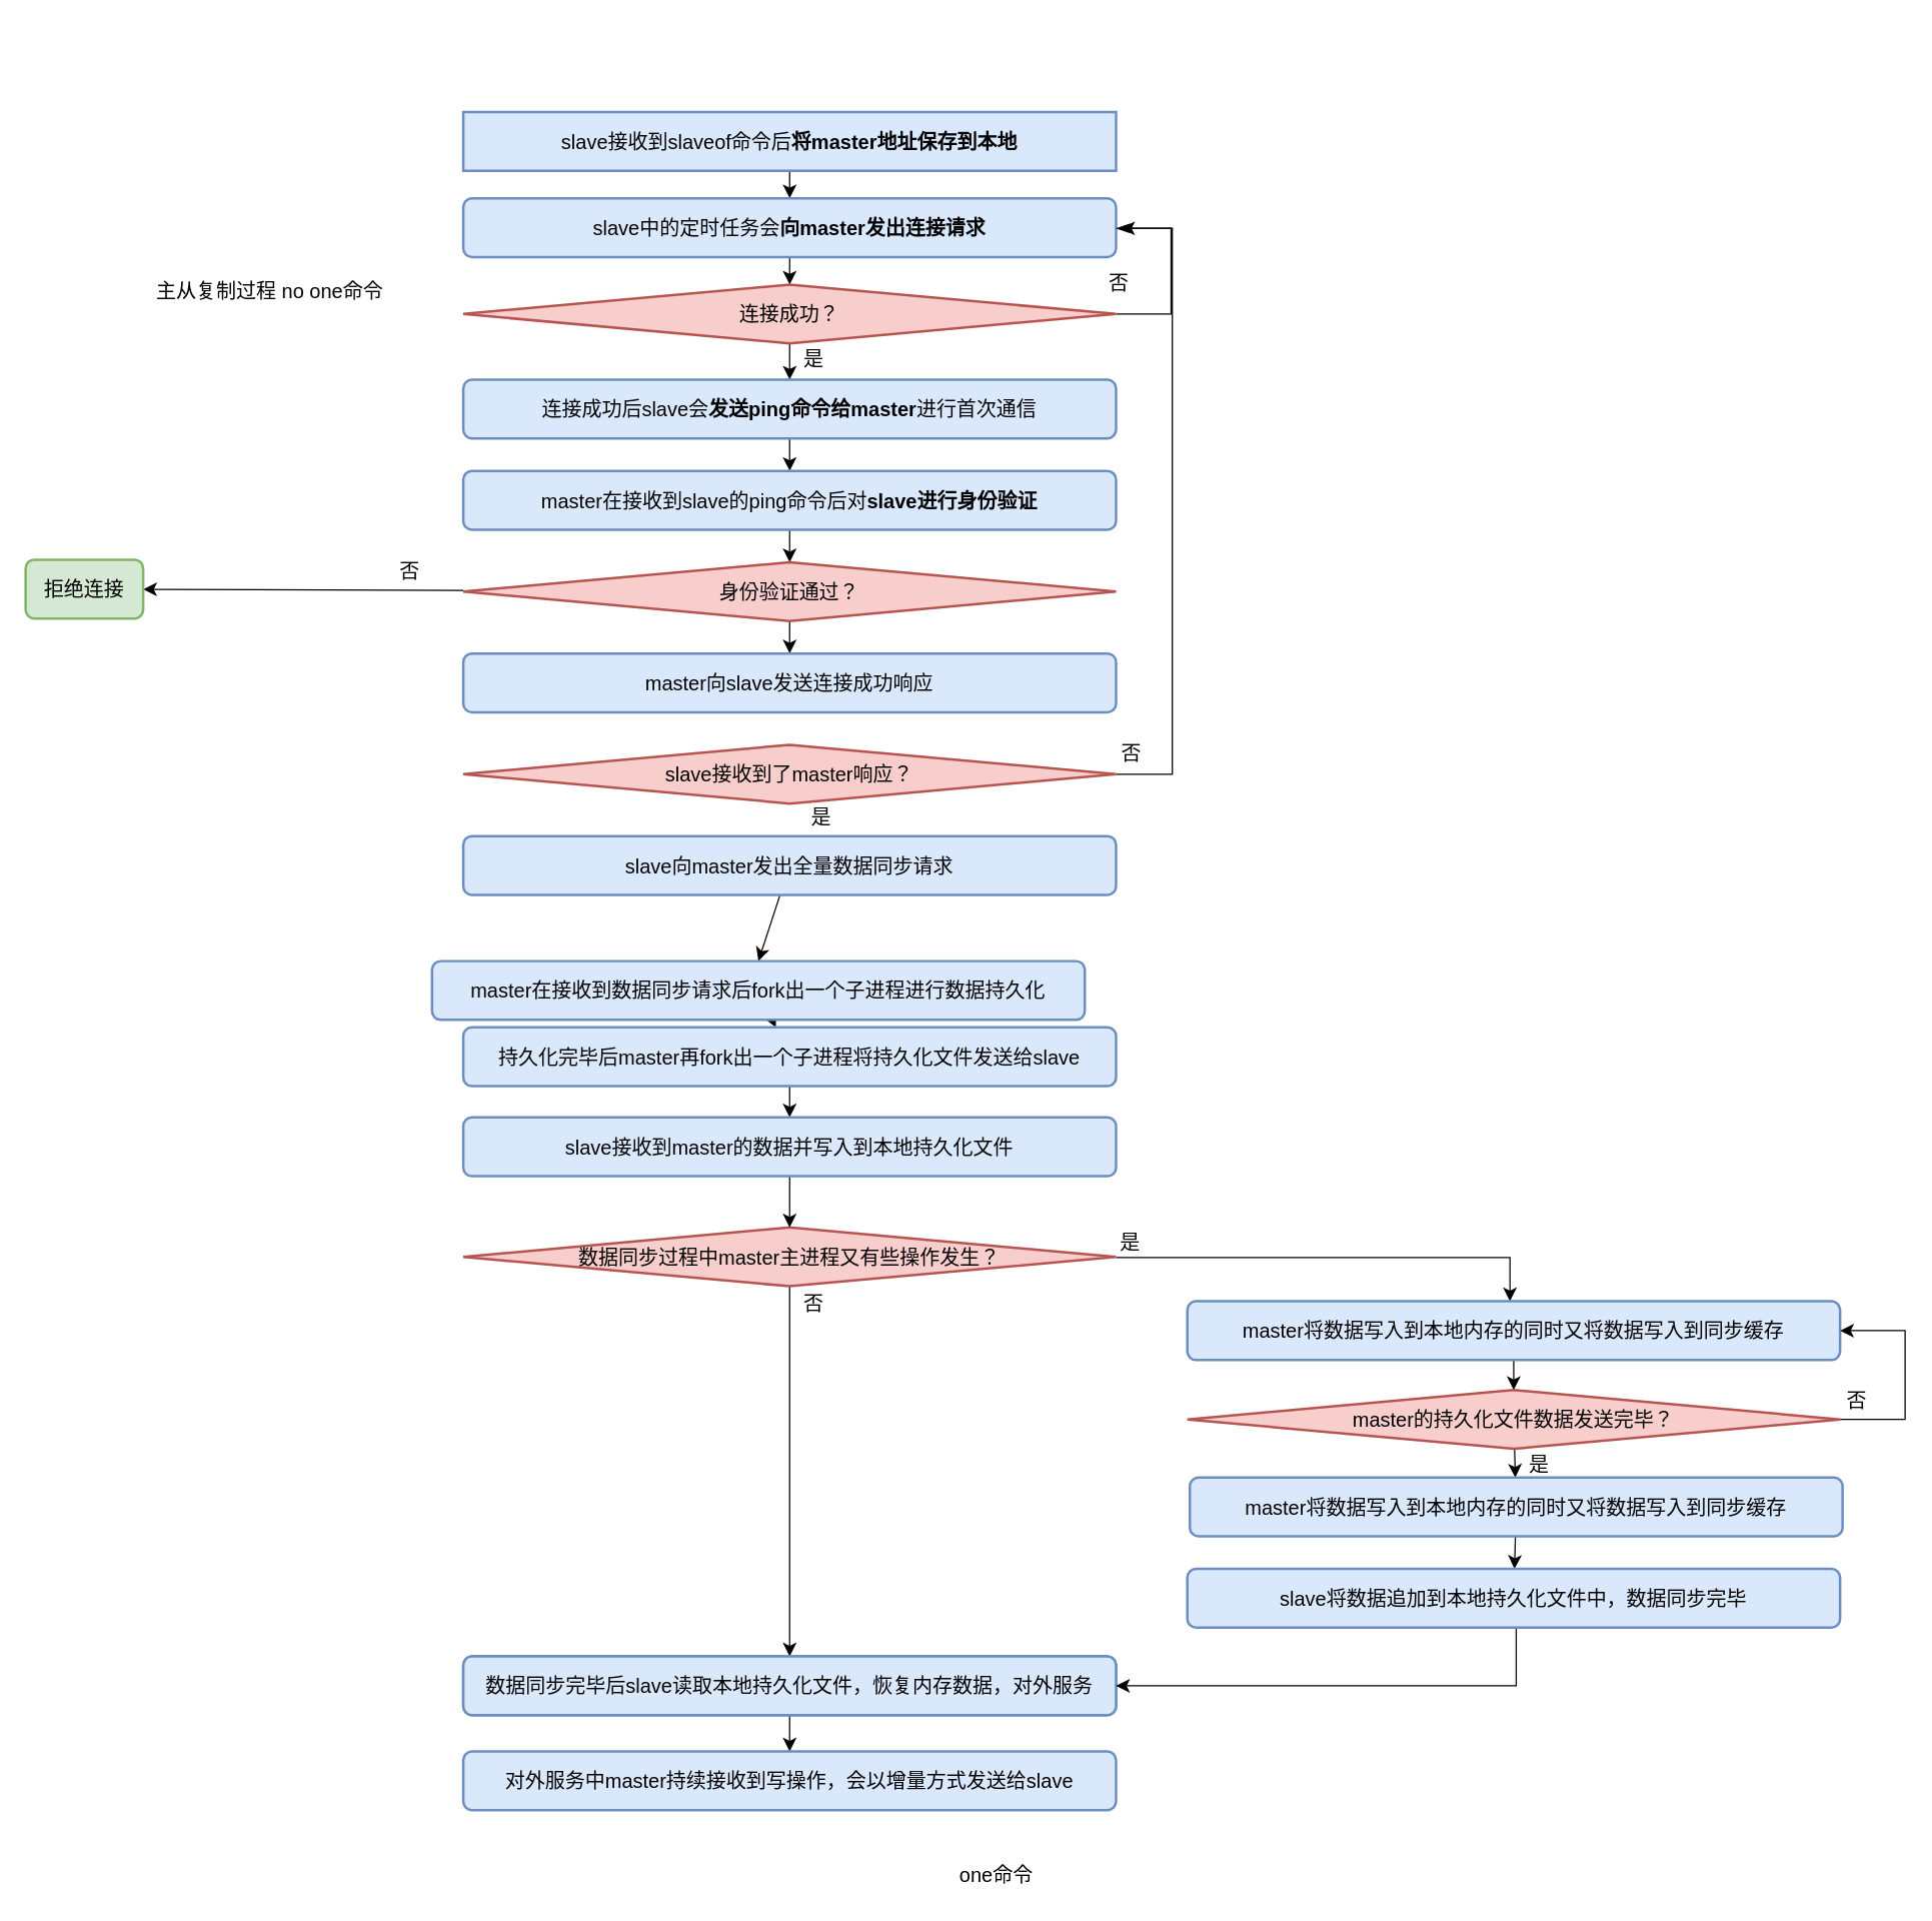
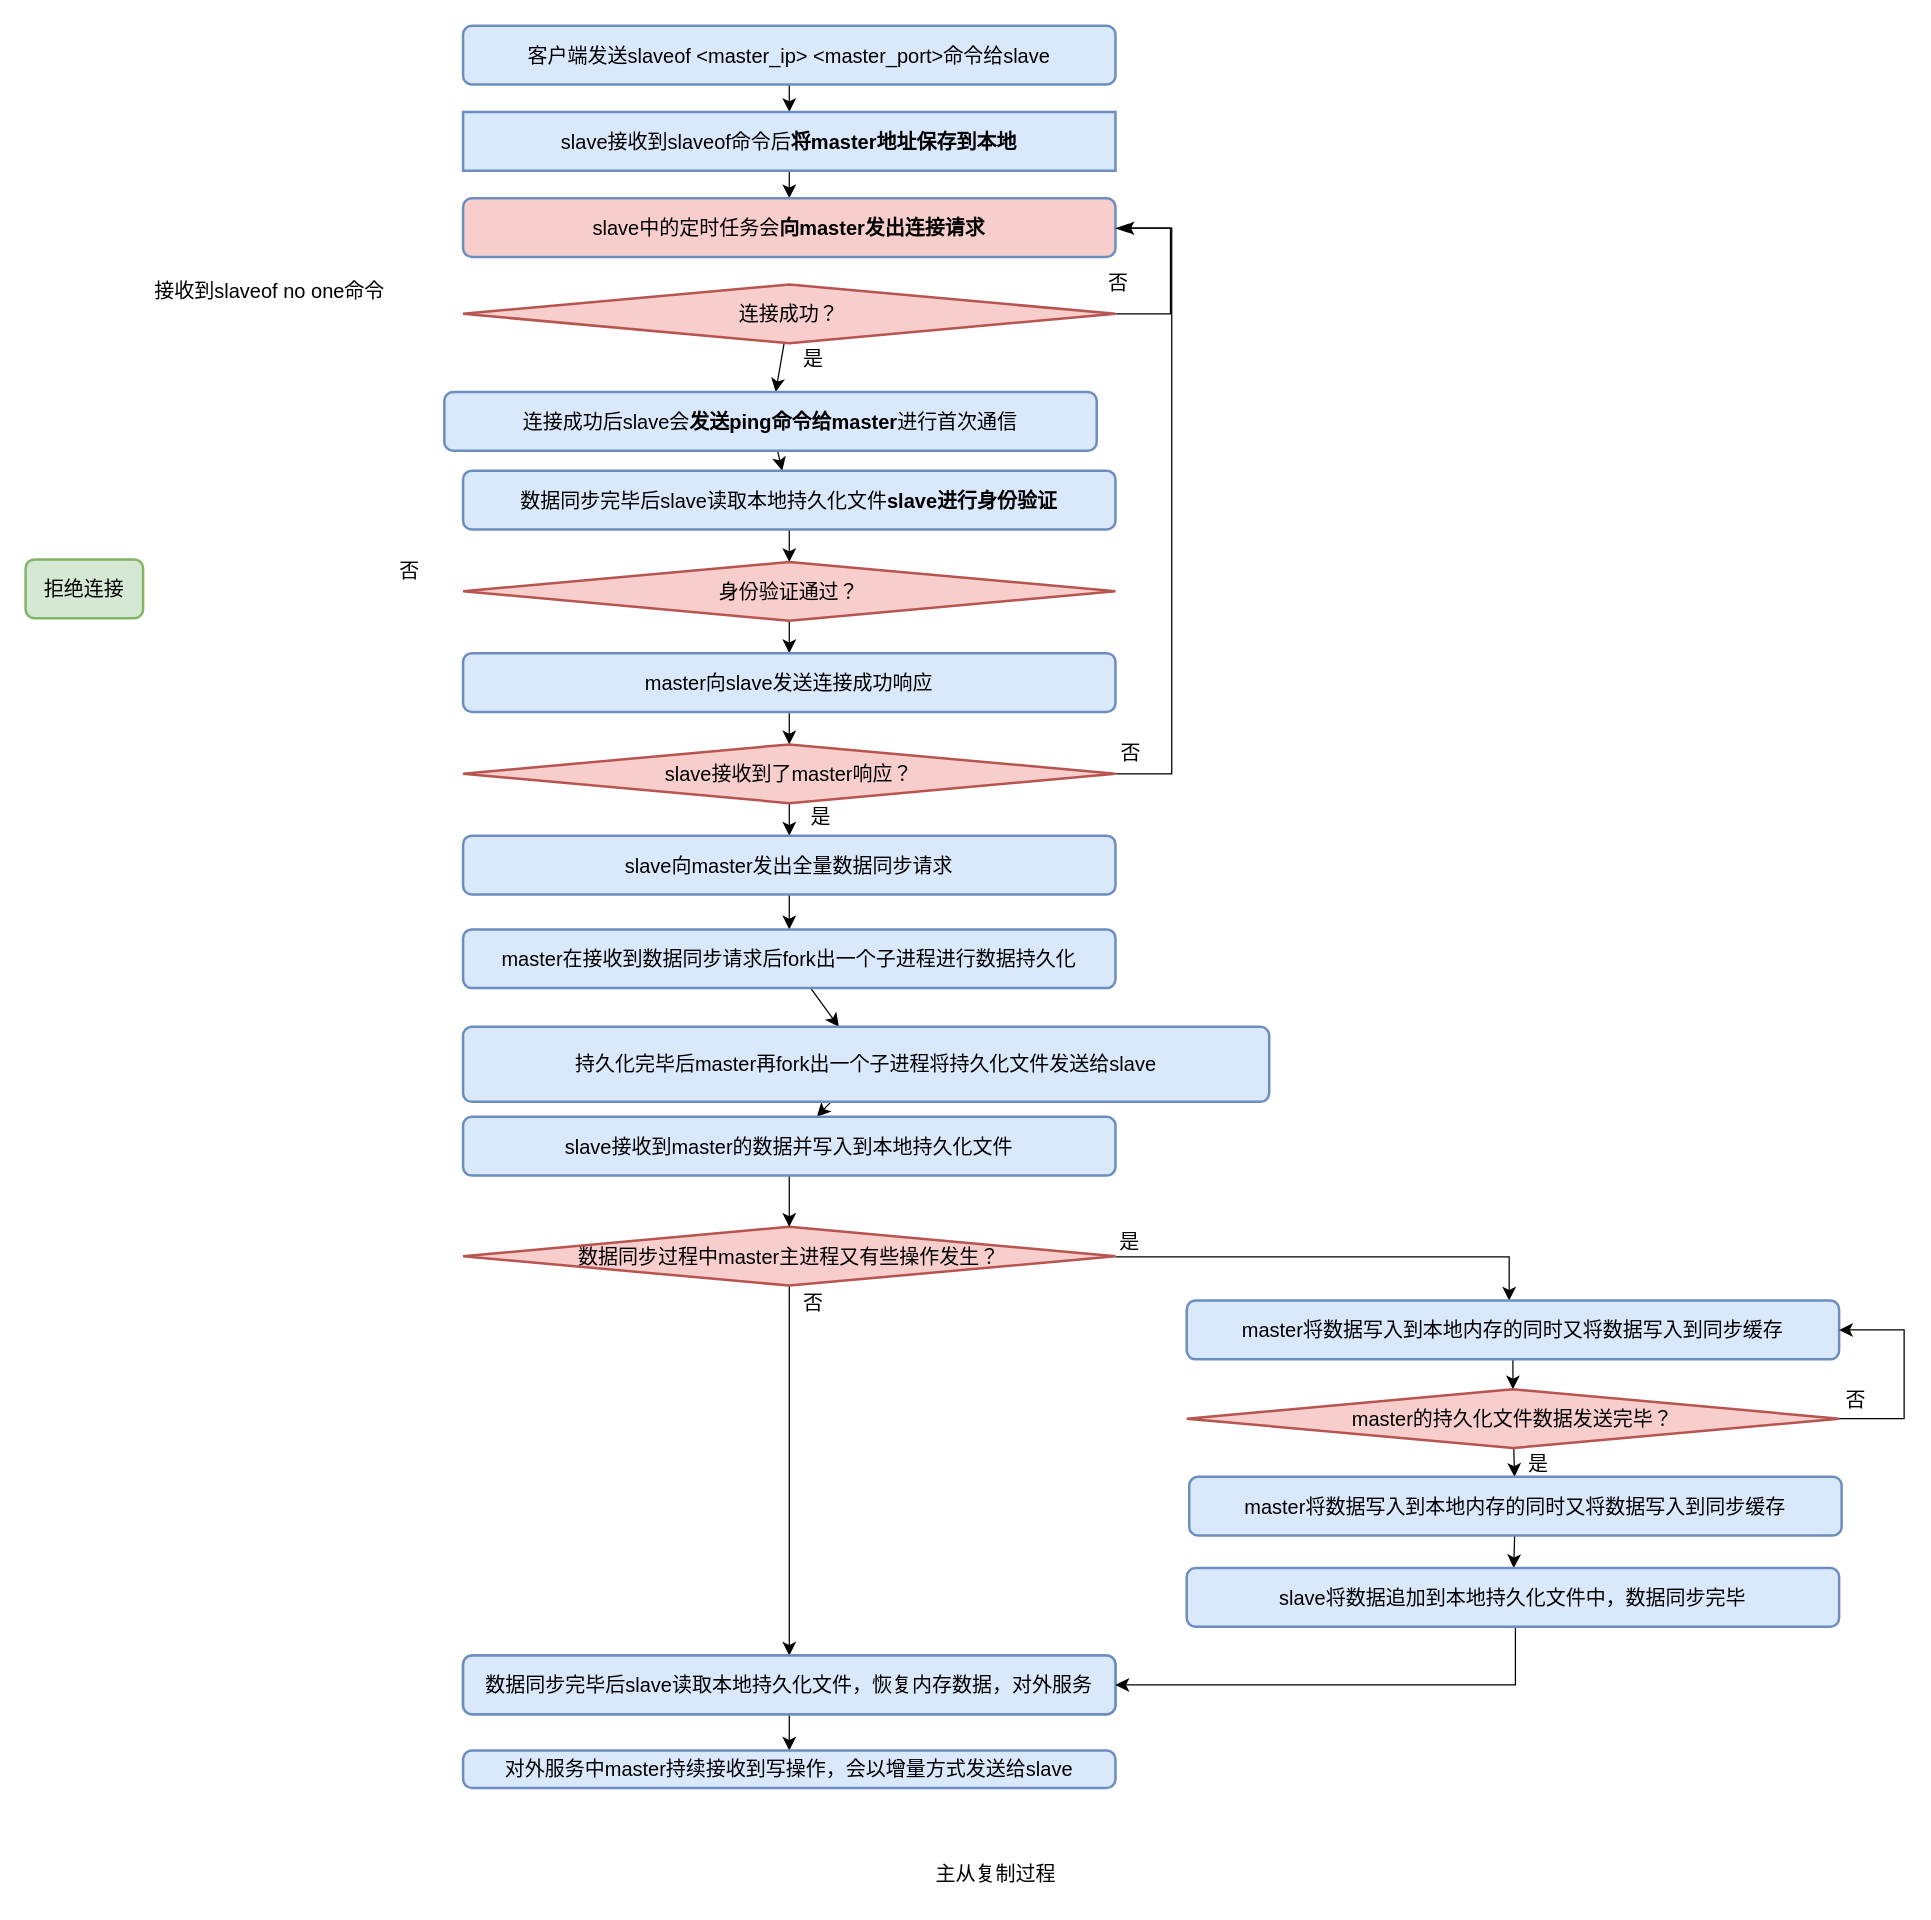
+ <mxCell id="3" value="客户端发送slaveof &amp;lt;master_ip&amp;gt; &amp;lt;master_port&amp;gt;命令给slave" style="rounded=1;whiteSpace=wrap;html=1;absoluteArcSize=1;arcSize=14;strokeWidth=2;fontSize=16;fillColor=#dae8fc;strokeColor=#6c8ebf;" vertex="1" parent="1"><mxGeometry x="370" y="20" width="522" height="47" as="geometry" /></mxCell>
+ <mxCell id="2" style="edgeStyle=none;curved=1;rounded=0;orthogonalLoop=1;jettySize=auto;html=1;entryX=0.5;entryY=0;entryDx=0;entryDy=0;fontSize=12;startSize=8;endSize=8;" edge="1" parent="1" source="3" target="5"><mxGeometry relative="1" as="geometry" /></mxCell>
- <mxCell id="7" value="slave中的定时任务会&lt;b&gt;向master发出连接请求&lt;/b&gt;" style="rounded=1;whiteSpace=wrap;html=1;absoluteArcSize=1;arcSize=14;strokeWidth=2;fontSize=16;fillColor=#dae8fc;strokeColor=#6c8ebf;" vertex="1" parent="1"><mxGeometry x="370" y="158" width="522" height="47" as="geometry" /></mxCell>
+ <mxCell id="7" value="slave中的定时任务会&lt;b&gt;向master发出连接请求&lt;/b&gt;" style="rounded=1;whiteSpace=wrap;html=1;absoluteArcSize=1;arcSize=14;strokeWidth=2;fontSize=16;fillColor=#f8cecc;strokeColor=#6c8ebf;" vertex="1" parent="1"><mxGeometry x="370" y="158" width="522" height="47" as="geometry" /></mxCell>
- <mxCell id="6" style="edgeStyle=none;curved=1;rounded=0;orthogonalLoop=1;jettySize=auto;html=1;exitX=0.5;exitY=1;exitDx=0;exitDy=0;entryX=0.5;entryY=0;entryDx=0;entryDy=0;entryPerimeter=0;fontSize=12;startSize=8;endSize=8;" edge="1" parent="1" source="7" target="10"><mxGeometry relative="1" as="geometry" /></mxCell>
- <mxCell id="21" value="主从复制过程 no one命令" style="text;html=1;align=center;verticalAlign=middle;resizable=0;points=[];autosize=1;strokeColor=none;fillColor=none;fontSize=16;" vertex="1" parent="1"><mxGeometry x="114" y="216" width="202" height="31" as="geometry" /></mxCell>
+ <mxCell id="21" value="接收到slaveof no one命令" style="text;html=1;align=center;verticalAlign=middle;resizable=0;points=[];autosize=1;strokeColor=none;fillColor=none;fontSize=16;" vertex="1" parent="1"><mxGeometry x="114" y="216" width="202" height="31" as="geometry" /></mxCell>
- <mxCell id="12" value="连接成功后slave会&lt;b&gt;发送ping命令给master&lt;/b&gt;进行首次通信" style="rounded=1;whiteSpace=wrap;html=1;absoluteArcSize=1;arcSize=14;strokeWidth=2;fontSize=16;fillColor=#dae8fc;strokeColor=#6c8ebf;" vertex="1" parent="1"><mxGeometry x="370" y="303" width="522" height="47" as="geometry" /></mxCell>
+ <mxCell id="12" value="连接成功后slave会&lt;b&gt;发送ping命令给master&lt;/b&gt;进行首次通信" style="rounded=1;whiteSpace=wrap;html=1;absoluteArcSize=1;arcSize=14;strokeWidth=2;fontSize=16;fillColor=#dae8fc;strokeColor=#6c8ebf;" vertex="1" parent="1"><mxGeometry x="355" y="313" width="522" height="47" as="geometry" /></mxCell>
- <mxCell id="14" value="master在接收到slave的ping命令后对&lt;b&gt;slave进行身份验证&lt;/b&gt;" style="rounded=1;whiteSpace=wrap;html=1;absoluteArcSize=1;arcSize=14;strokeWidth=2;fontSize=16;fillColor=#dae8fc;strokeColor=#6c8ebf;" vertex="1" parent="1"><mxGeometry x="370" y="376" width="522" height="47" as="geometry" /></mxCell>
+ <mxCell id="14" value="数据同步完毕后slave读取本地持久化文件&lt;b&gt;slave进行身份验证&lt;/b&gt;" style="rounded=1;whiteSpace=wrap;html=1;absoluteArcSize=1;arcSize=14;strokeWidth=2;fontSize=16;fillColor=#dae8fc;strokeColor=#6c8ebf;" vertex="1" parent="1"><mxGeometry x="370" y="376" width="522" height="47" as="geometry" /></mxCell>
- <mxCell id="16" style="edgeStyle=none;curved=1;rounded=0;orthogonalLoop=1;jettySize=auto;html=1;fontSize=12;startSize=8;endSize=8;" edge="1" parent="1" source="18" target="19"><mxGeometry relative="1" as="geometry"><mxPoint x="301" y="472.5" as="targetPoint" /></mxGeometry></mxCell>
+ <mxCell id="23" style="edgeStyle=none;curved=1;rounded=0;orthogonalLoop=1;jettySize=auto;html=1;fontSize=12;startSize=8;endSize=8;" edge="1" parent="1" source="24" target="27"><mxGeometry relative="1" as="geometry" /></mxCell>
+ <mxCell id="25" style="edgeStyle=none;curved=1;rounded=0;orthogonalLoop=1;jettySize=auto;html=1;fontSize=12;startSize=8;endSize=8;entryX=0.5;entryY=0;entryDx=0;entryDy=0;" edge="1" parent="1" source="27" target="51"><mxGeometry relative="1" as="geometry"><mxPoint x="631" y="716" as="targetPoint" /></mxGeometry></mxCell>
- <mxCell id="53" value="master在接收到数据同步请求后fork出一个子进程进行数据持久化" style="rounded=1;whiteSpace=wrap;html=1;absoluteArcSize=1;arcSize=14;strokeWidth=2;fontSize=16;fillColor=#dae8fc;strokeColor=#6c8ebf;" vertex="1" parent="1"><mxGeometry x="345" y="768" width="522" height="47" as="geometry" /></mxCell>
+ <mxCell id="53" value="master在接收到数据同步请求后fork出一个子进程进行数据持久化" style="rounded=1;whiteSpace=wrap;html=1;absoluteArcSize=1;arcSize=14;strokeWidth=2;fontSize=16;fillColor=#dae8fc;strokeColor=#6c8ebf;" vertex="1" parent="1"><mxGeometry x="370" y="743" width="522" height="47" as="geometry" /></mxCell>
- <mxCell id="55" value="持久化完毕后master再fork出一个子进程将持久化文件发送给slave" style="rounded=1;whiteSpace=wrap;html=1;absoluteArcSize=1;arcSize=14;strokeWidth=2;fontSize=16;fillColor=#dae8fc;strokeColor=#6c8ebf;" vertex="1" parent="1"><mxGeometry x="370" y="821" width="522" height="47" as="geometry" /></mxCell>
+ <mxCell id="55" value="持久化完毕后master再fork出一个子进程将持久化文件发送给slave" style="rounded=1;whiteSpace=wrap;html=1;absoluteArcSize=1;arcSize=14;strokeWidth=2;fontSize=16;fillColor=#dae8fc;strokeColor=#6c8ebf;" vertex="1" parent="1"><mxGeometry x="370" y="821" width="645" height="60" as="geometry" /></mxCell>
- <mxCell id="35" value="对外服务中master持续接收到写操作，会以增量方式发送给slave" style="rounded=1;whiteSpace=wrap;html=1;absoluteArcSize=1;arcSize=14;strokeWidth=2;fontSize=16;fillColor=#dae8fc;strokeColor=#6c8ebf;" vertex="1" parent="1"><mxGeometry x="370" y="1400" width="522" height="47" as="geometry" /></mxCell>
+ <mxCell id="35" value="对外服务中master持续接收到写操作，会以增量方式发送给slave" style="rounded=1;whiteSpace=wrap;html=1;absoluteArcSize=1;arcSize=14;strokeWidth=2;fontSize=16;fillColor=#dae8fc;strokeColor=#6c8ebf;" vertex="1" parent="1"><mxGeometry x="370" y="1400" width="522" height="30" as="geometry" /></mxCell>
- <mxCell id="49" value="one命令" style="text;html=1;align=center;verticalAlign=middle;resizable=0;points=[];autosize=1;strokeColor=none;fillColor=none;fontSize=16;" vertex="1" parent="1"><mxGeometry x="739" y="1483" width="114" height="31" as="geometry" /></mxCell>
+ <mxCell id="49" value="主从复制过程" style="text;html=1;align=center;verticalAlign=middle;resizable=0;points=[];autosize=1;strokeColor=none;fillColor=none;fontSize=16;" vertex="1" parent="1"><mxGeometry x="739" y="1483" width="114" height="31" as="geometry" /></mxCell>
